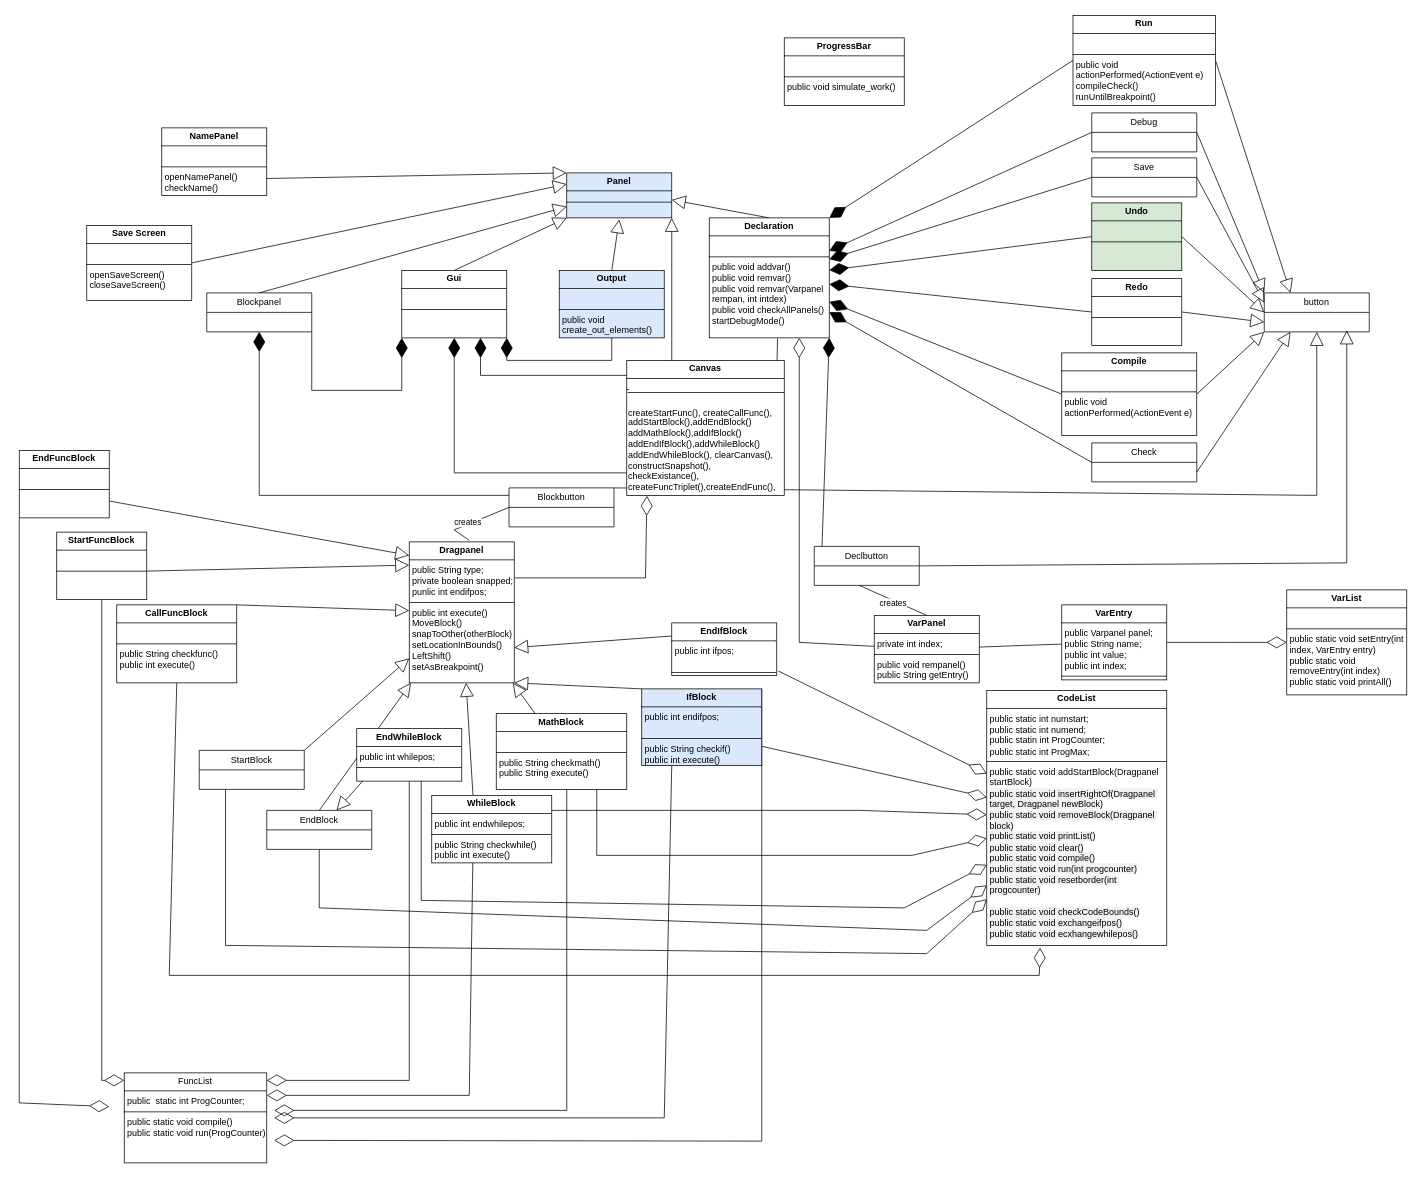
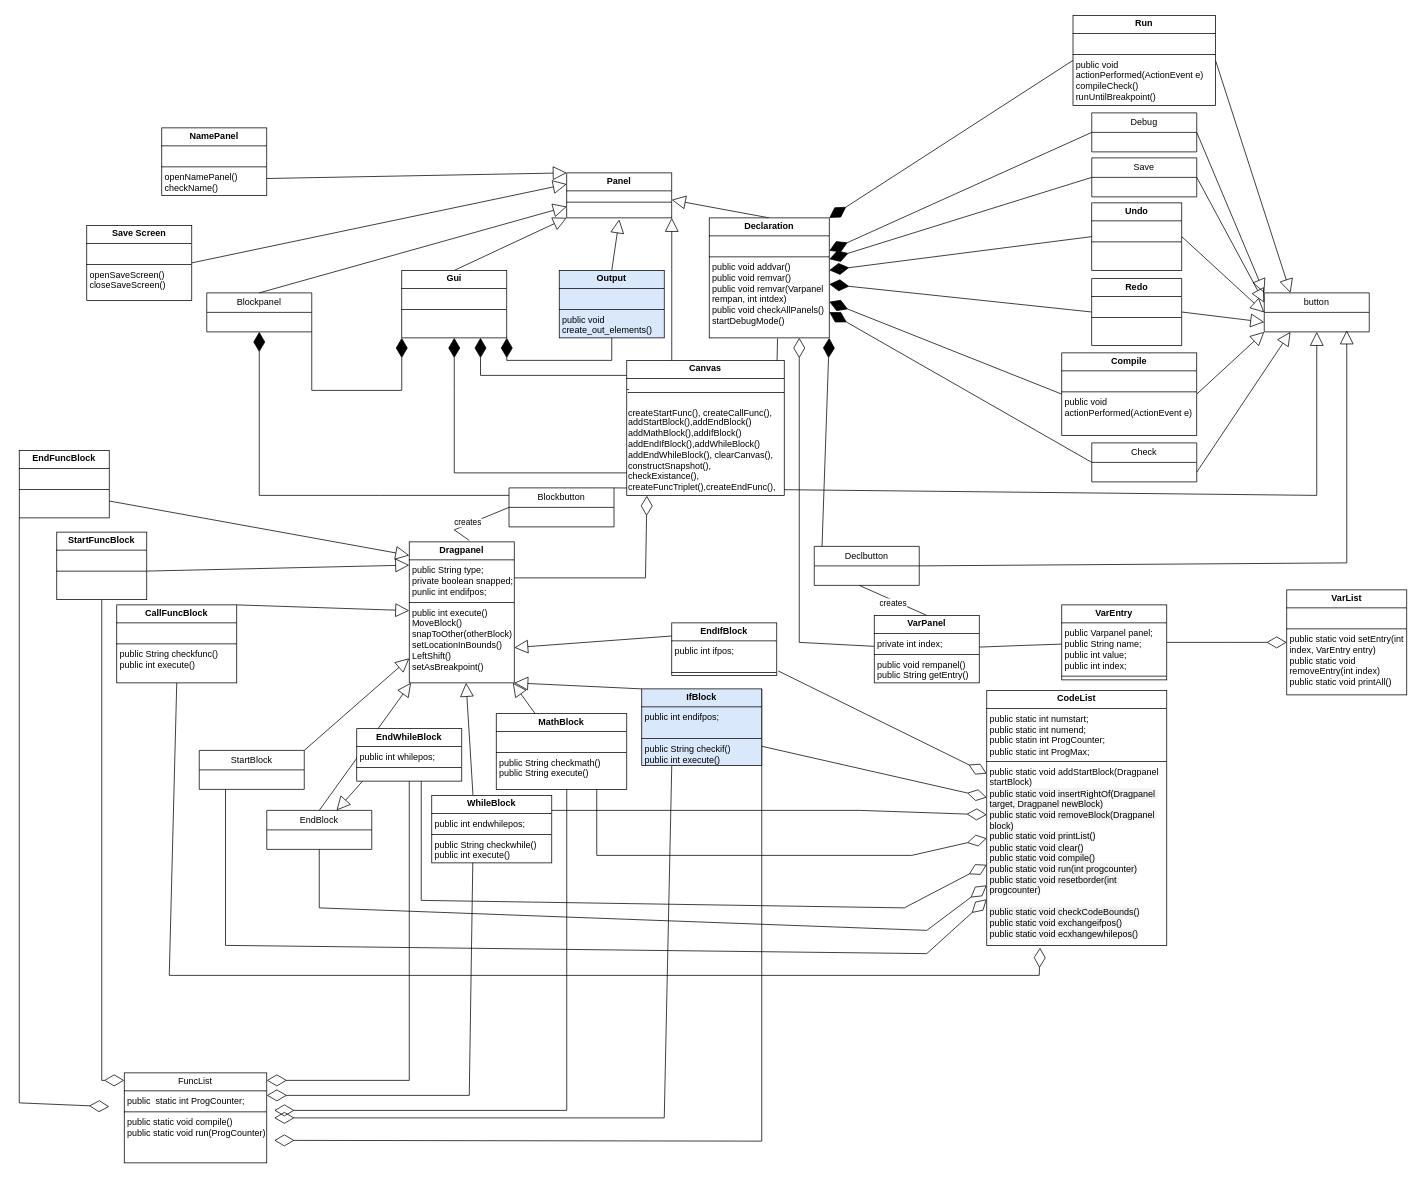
- <mxCell id="88" value="&lt;p style=&quot;margin:0px;margin-top:4px;text-align:center;&quot;&gt;&lt;b&gt;ProgressBar&lt;/b&gt;&lt;/p&gt;&lt;hr size=&quot;1&quot; style=&quot;border-style:solid;&quot;&gt;&lt;p style=&quot;margin: 0px 0px 0px 4px;&quot;&gt;&lt;br&gt;&lt;/p&gt;&lt;hr size=&quot;1&quot; style=&quot;border-style:solid;&quot;&gt;&lt;p style=&quot;margin:0px;margin-left:4px;&quot;&gt;&lt;span style=&quot;background-color: transparent; color: light-dark(rgb(0, 0, 0), rgb(255, 255, 255));&quot;&gt;public void simulate_work()&lt;/span&gt;&lt;/p&gt;&lt;p style=&quot;margin:0px;margin-left:4px;&quot;&gt;&lt;br&gt;&lt;/p&gt;" style="verticalAlign=top;align=left;overflow=fill;html=1;whiteSpace=wrap;" vertex="1" parent="1"><mxGeometry x="1040" y="50" width="160" height="90" as="geometry" /></mxCell>
- <mxCell id="72" value="&lt;p style=&quot;margin:0px;margin-top:4px;text-align:center;&quot;&gt;&lt;b&gt;Panel&lt;/b&gt;&lt;/p&gt;&lt;hr size=&quot;1&quot; style=&quot;border-style:solid;&quot;&gt;&lt;div style=&quot;height:2px;&quot;&gt;&lt;/div&gt;&lt;hr size=&quot;1&quot; style=&quot;border-style:solid;&quot;&gt;&lt;div style=&quot;height:2px;&quot;&gt;&lt;/div&gt;" style="verticalAlign=top;align=left;overflow=fill;html=1;whiteSpace=wrap;fillColor=#dae8fc;" vertex="1" parent="1"><mxGeometry x="750" y="230" width="140" height="60" as="geometry" /></mxCell>
+ <mxCell id="72" value="&lt;p style=&quot;margin:0px;margin-top:4px;text-align:center;&quot;&gt;&lt;b&gt;Panel&lt;/b&gt;&lt;/p&gt;&lt;hr size=&quot;1&quot; style=&quot;border-style:solid;&quot;&gt;&lt;div style=&quot;height:2px;&quot;&gt;&lt;/div&gt;&lt;hr size=&quot;1&quot; style=&quot;border-style:solid;&quot;&gt;&lt;div style=&quot;height:2px;&quot;&gt;&lt;/div&gt;" style="verticalAlign=top;align=left;overflow=fill;html=1;whiteSpace=wrap;" vertex="1" parent="1"><mxGeometry x="750" y="230" width="140" height="60" as="geometry" /></mxCell>
- <mxCell id="92" value="&lt;p style=&quot;margin:0px;margin-top:4px;text-align:center;&quot;&gt;&lt;b&gt;Undo&lt;/b&gt;&lt;/p&gt;&lt;hr size=&quot;1&quot; style=&quot;border-style:solid;&quot;&gt;&lt;p style=&quot;margin:0px;margin-left:4px;&quot;&gt;&lt;br&gt;&lt;/p&gt;&lt;hr size=&quot;1&quot; style=&quot;border-style:solid;&quot;&gt;&lt;p style=&quot;margin:0px;margin-left:4px;&quot;&gt;&lt;br&gt;&lt;/p&gt;&lt;p style=&quot;margin:0px;margin-left:4px;&quot;&gt;&lt;br&gt;&lt;/p&gt;" style="verticalAlign=top;align=left;overflow=fill;html=1;whiteSpace=wrap;fillColor=#d5e8d4;" vertex="1" parent="1"><mxGeometry x="1450" y="270" width="120" height="90" as="geometry" /></mxCell>
+ <mxCell id="92" value="&lt;p style=&quot;margin:0px;margin-top:4px;text-align:center;&quot;&gt;&lt;b&gt;Undo&lt;/b&gt;&lt;/p&gt;&lt;hr size=&quot;1&quot; style=&quot;border-style:solid;&quot;&gt;&lt;p style=&quot;margin:0px;margin-left:4px;&quot;&gt;&lt;br&gt;&lt;/p&gt;&lt;hr size=&quot;1&quot; style=&quot;border-style:solid;&quot;&gt;&lt;p style=&quot;margin:0px;margin-left:4px;&quot;&gt;&lt;br&gt;&lt;/p&gt;&lt;p style=&quot;margin:0px;margin-left:4px;&quot;&gt;&lt;br&gt;&lt;/p&gt;" style="verticalAlign=top;align=left;overflow=fill;html=1;whiteSpace=wrap;" vertex="1" parent="1"><mxGeometry x="1450" y="270" width="120" height="90" as="geometry" /></mxCell>
